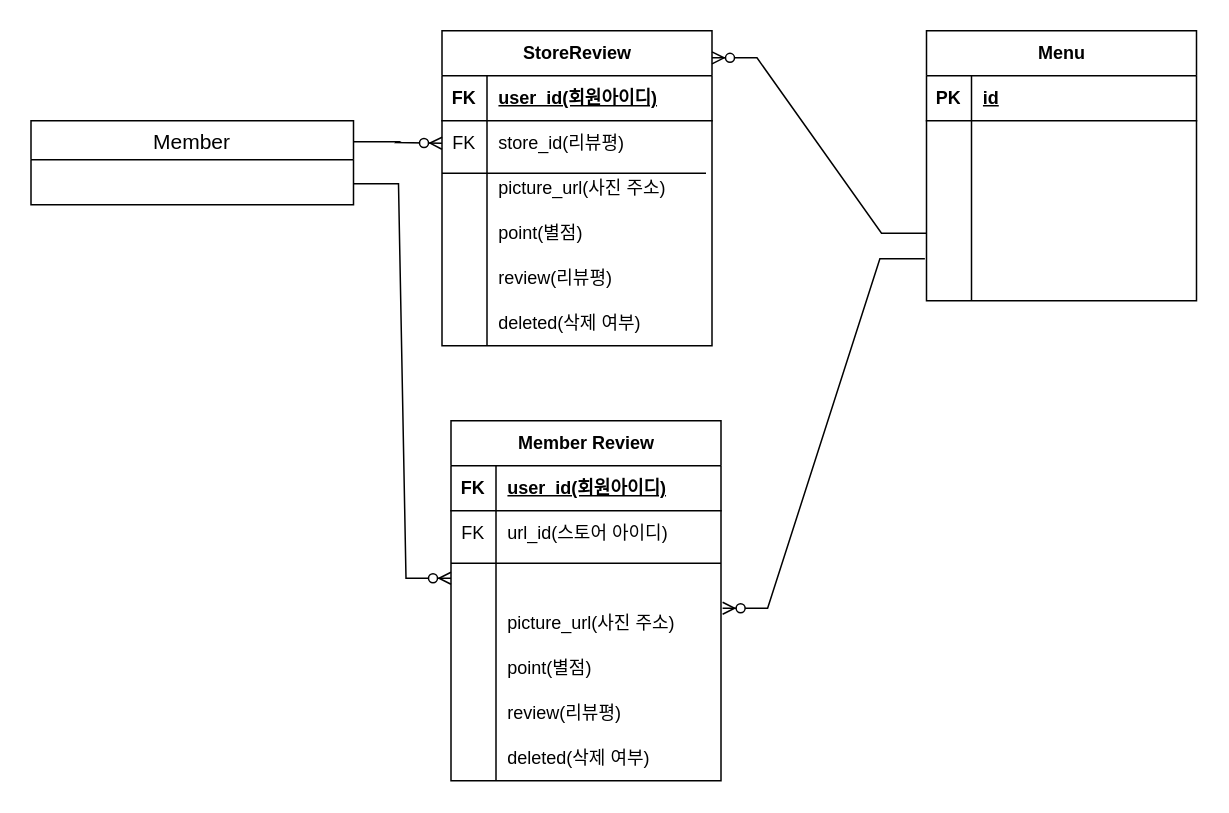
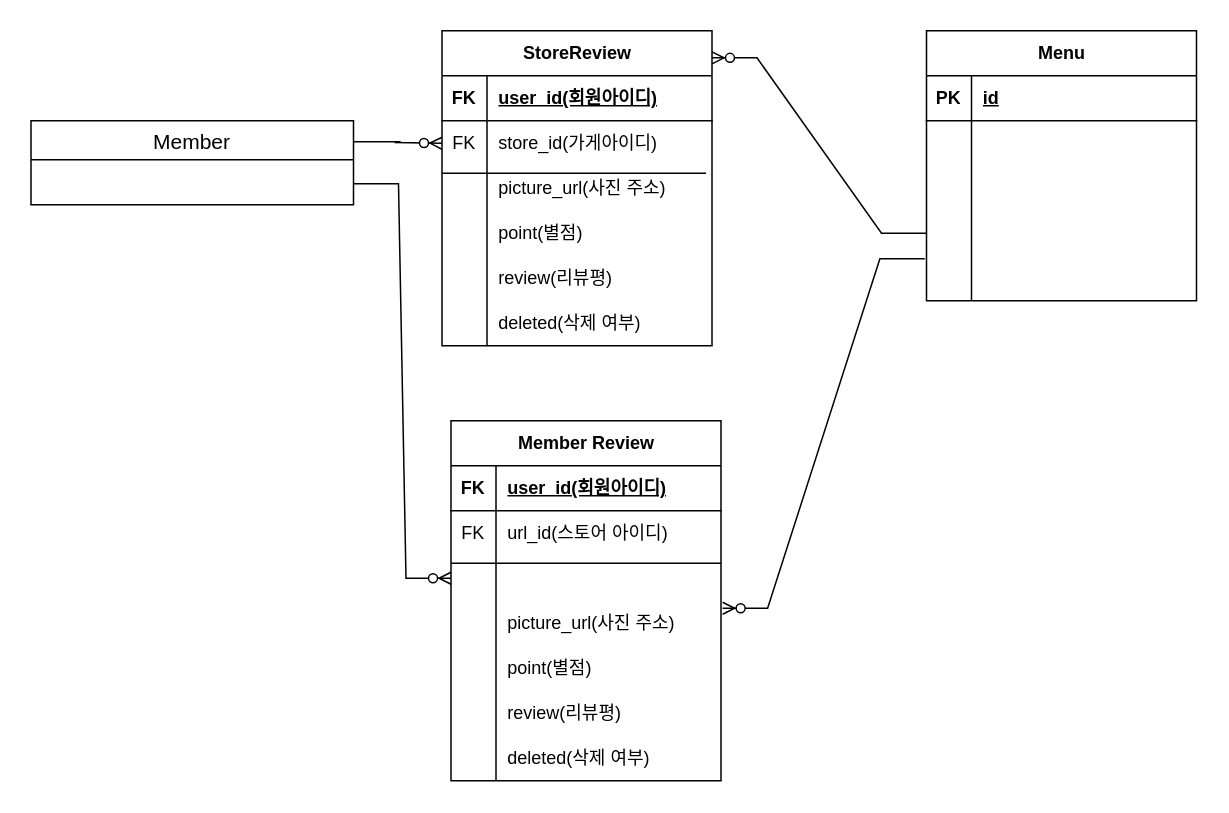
- <mxCell id="8" value="store_id(리뷰평)" style="shape=partialRectangle;connectable=0;fillColor=none;top=0;left=0;bottom=0;right=0;align=left;spacingLeft=6;overflow=hidden;whiteSpace=wrap;html=1;" vertex="1" parent="6"><mxGeometry x="30" width="150" height="30" as="geometry"><mxRectangle width="150" height="30" as="alternateBounds" /></mxGeometry></mxCell>
+ <mxCell id="8" value="store_id(가게아이디)" style="shape=partialRectangle;connectable=0;fillColor=none;top=0;left=0;bottom=0;right=0;align=left;spacingLeft=6;overflow=hidden;whiteSpace=wrap;html=1;" vertex="1" parent="6"><mxGeometry x="30" width="150" height="30" as="geometry"><mxRectangle width="150" height="30" as="alternateBounds" /></mxGeometry></mxCell>
